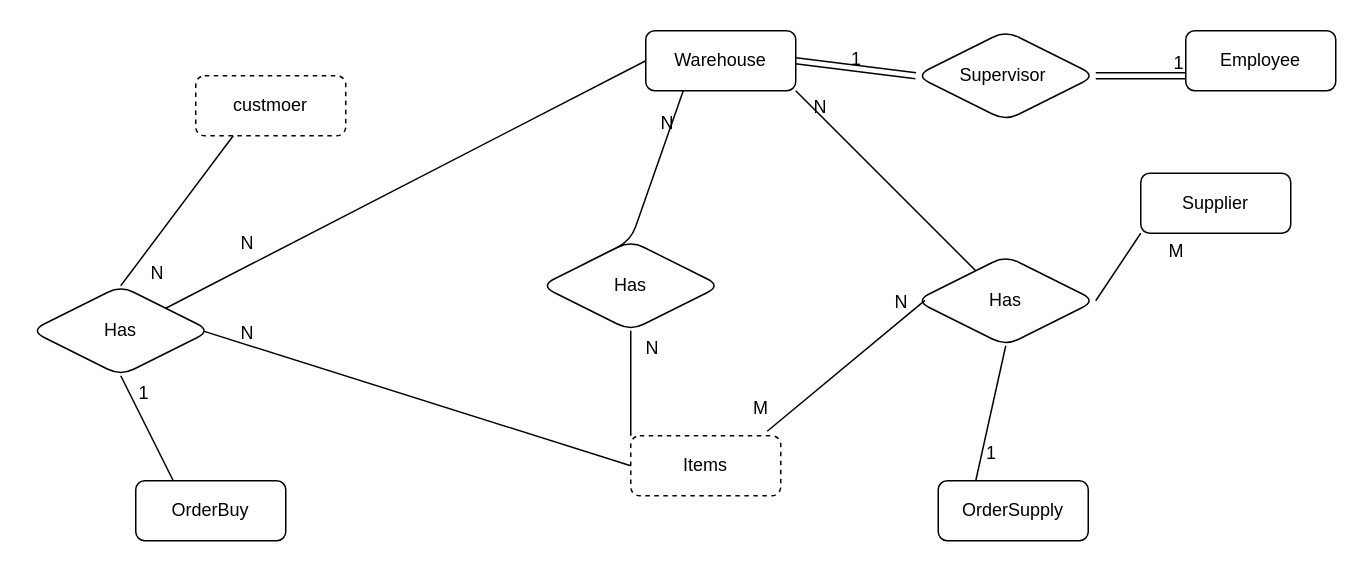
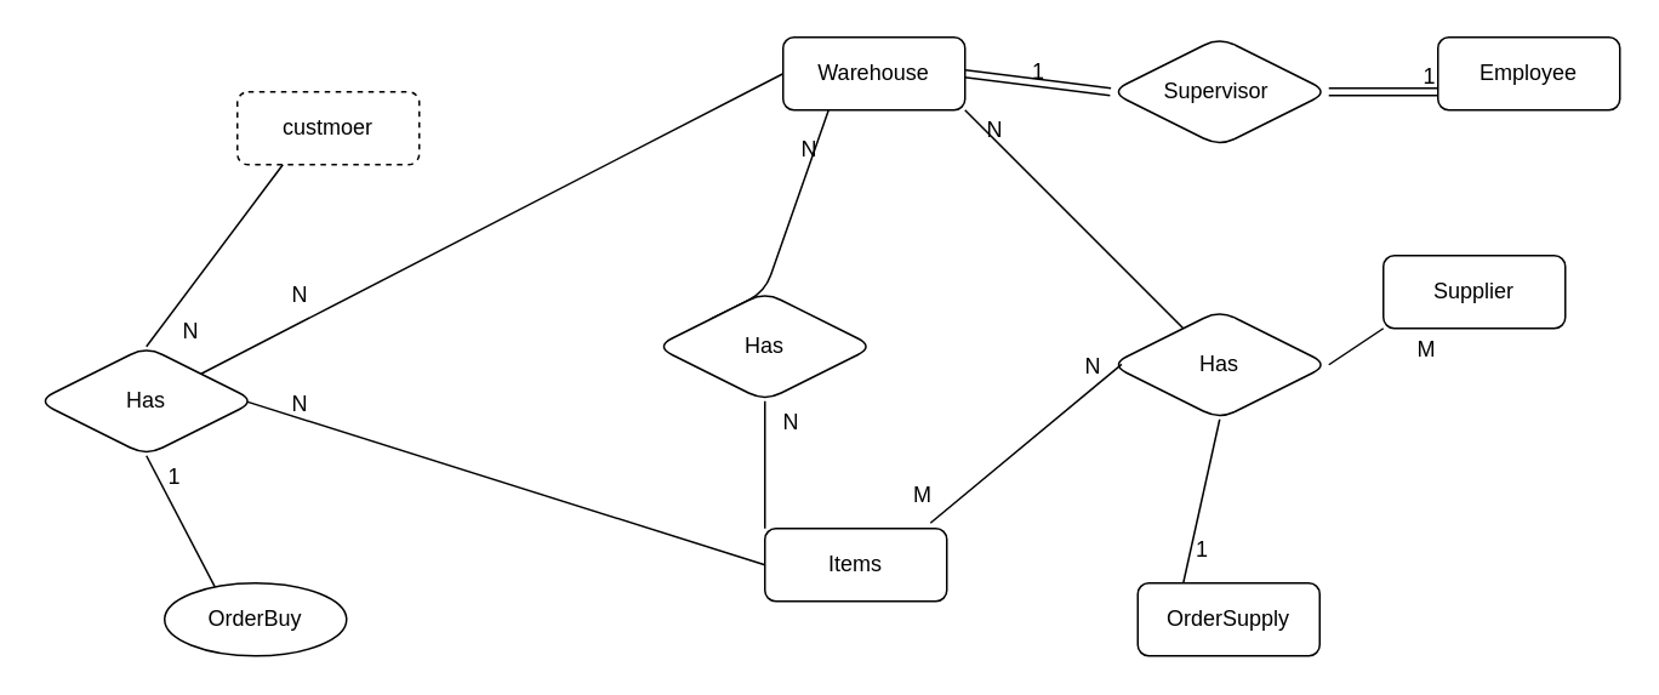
- <mxCell id="14" value="Supplier" style="whiteSpace=wrap;html=1;align=center;rounded=1;" vertex="1" parent="1"><mxGeometry x="760" y="115" width="100" height="40" as="geometry" /></mxCell>
+ <mxCell id="14" value="Supplier" style="whiteSpace=wrap;html=1;align=center;rounded=1;" vertex="1" parent="1"><mxGeometry x="760" y="140" width="100" height="40" as="geometry" /></mxCell>
- <mxCell id="4" value="Items" style="whiteSpace=wrap;html=1;align=center;rounded=1;dashed=1;" parent="1" vertex="1"><mxGeometry x="420" y="290" width="100" height="40" as="geometry" /></mxCell>
+ <mxCell id="4" value="Items" style="whiteSpace=wrap;html=1;align=center;rounded=1;" parent="1" vertex="1"><mxGeometry x="420" y="290" width="100" height="40" as="geometry" /></mxCell>
- <mxCell id="27" value="OrderBuy" style="whiteSpace=wrap;html=1;align=center;rounded=1;" vertex="1" parent="1"><mxGeometry x="90" y="320" width="100" height="40" as="geometry" /></mxCell>
+ <mxCell id="27" value="OrderBuy" style="ellipse;whiteSpace=wrap;html=1;align=center;" vertex="1" parent="1"><mxGeometry x="90" y="320" width="100" height="40" as="geometry" /></mxCell>
